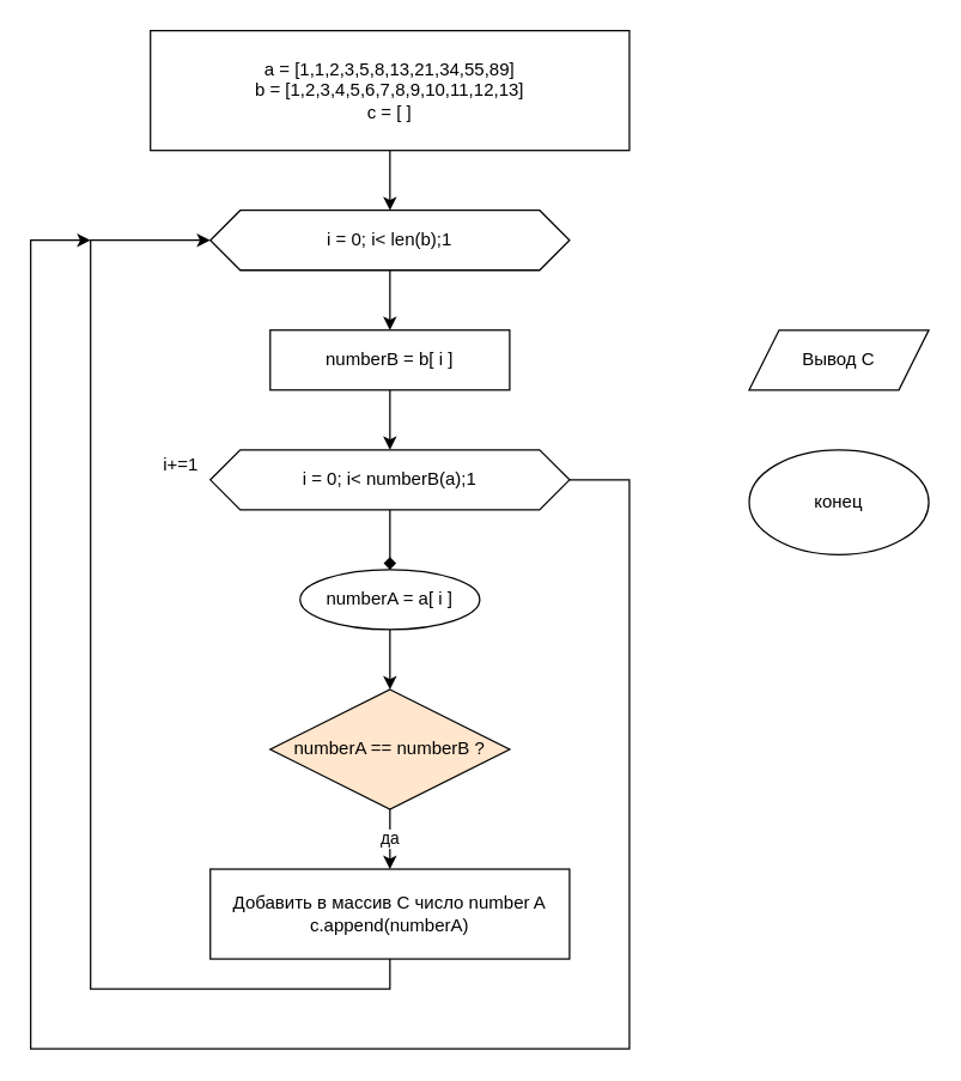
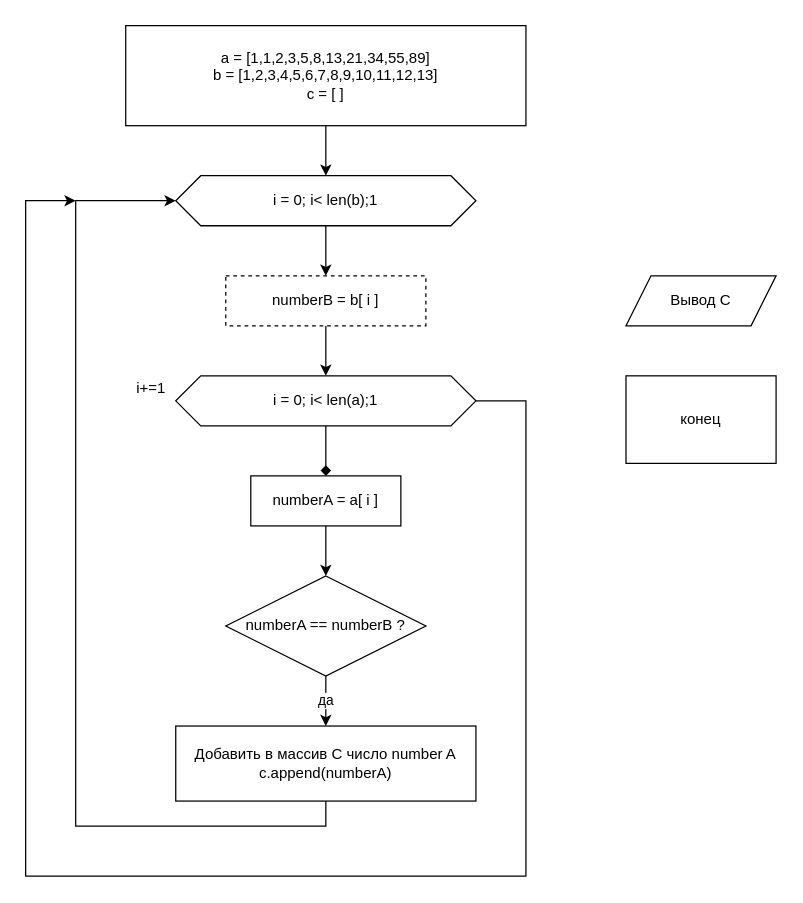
- <mxCell id="7" value="numberB = b[ i ]" style="whiteSpace=wrap;html=1;" vertex="1" parent="1"><mxGeometry x="180" y="220" width="160" height="40" as="geometry" /></mxCell>
+ <mxCell id="7" value="numberB = b[ i ]" style="whiteSpace=wrap;html=1;dashed=1;" vertex="1" parent="1"><mxGeometry x="180" y="220" width="160" height="40" as="geometry" /></mxCell>
- <mxCell id="10" value="i = 0; i&amp;lt; numberB(a);1" style="shape=hexagon;perimeter=hexagonPerimeter2;whiteSpace=wrap;html=1;fixedSize=1;" vertex="1" parent="1"><mxGeometry x="140" y="300" width="240" height="40" as="geometry" /></mxCell>
+ <mxCell id="10" value="i = 0; i&amp;lt; len(a);1" style="shape=hexagon;perimeter=hexagonPerimeter2;whiteSpace=wrap;html=1;fixedSize=1;" vertex="1" parent="1"><mxGeometry x="140" y="300" width="240" height="40" as="geometry" /></mxCell>
- <mxCell id="19" value="конец" style="ellipse;whiteSpace=wrap;html=1;" vertex="1" parent="1"><mxGeometry x="500" y="300" width="120" height="70" as="geometry" /></mxCell>
+ <mxCell id="19" value="конец" style="whiteSpace=wrap;html=1;rounded=0;" vertex="1" parent="1"><mxGeometry x="500" y="300" width="120" height="70" as="geometry" /></mxCell>
- <mxCell id="12" value="numberA = a[ i ]" style="ellipse;whiteSpace=wrap;html=1;" vertex="1" parent="1"><mxGeometry x="200" y="380" width="120" height="40" as="geometry" /></mxCell>
+ <mxCell id="12" value="numberA = a[ i ]" style="whiteSpace=wrap;html=1;" vertex="1" parent="1"><mxGeometry x="200" y="380" width="120" height="40" as="geometry" /></mxCell>
- <mxCell id="14" value="numberA == numberB ?" style="rhombus;whiteSpace=wrap;html=1;fillColor=#ffe6cc;" vertex="1" parent="1"><mxGeometry x="180" y="460" width="160" height="80" as="geometry" /></mxCell>
+ <mxCell id="14" value="numberA == numberB ?" style="rhombus;whiteSpace=wrap;html=1;" vertex="1" parent="1"><mxGeometry x="180" y="460" width="160" height="80" as="geometry" /></mxCell>
